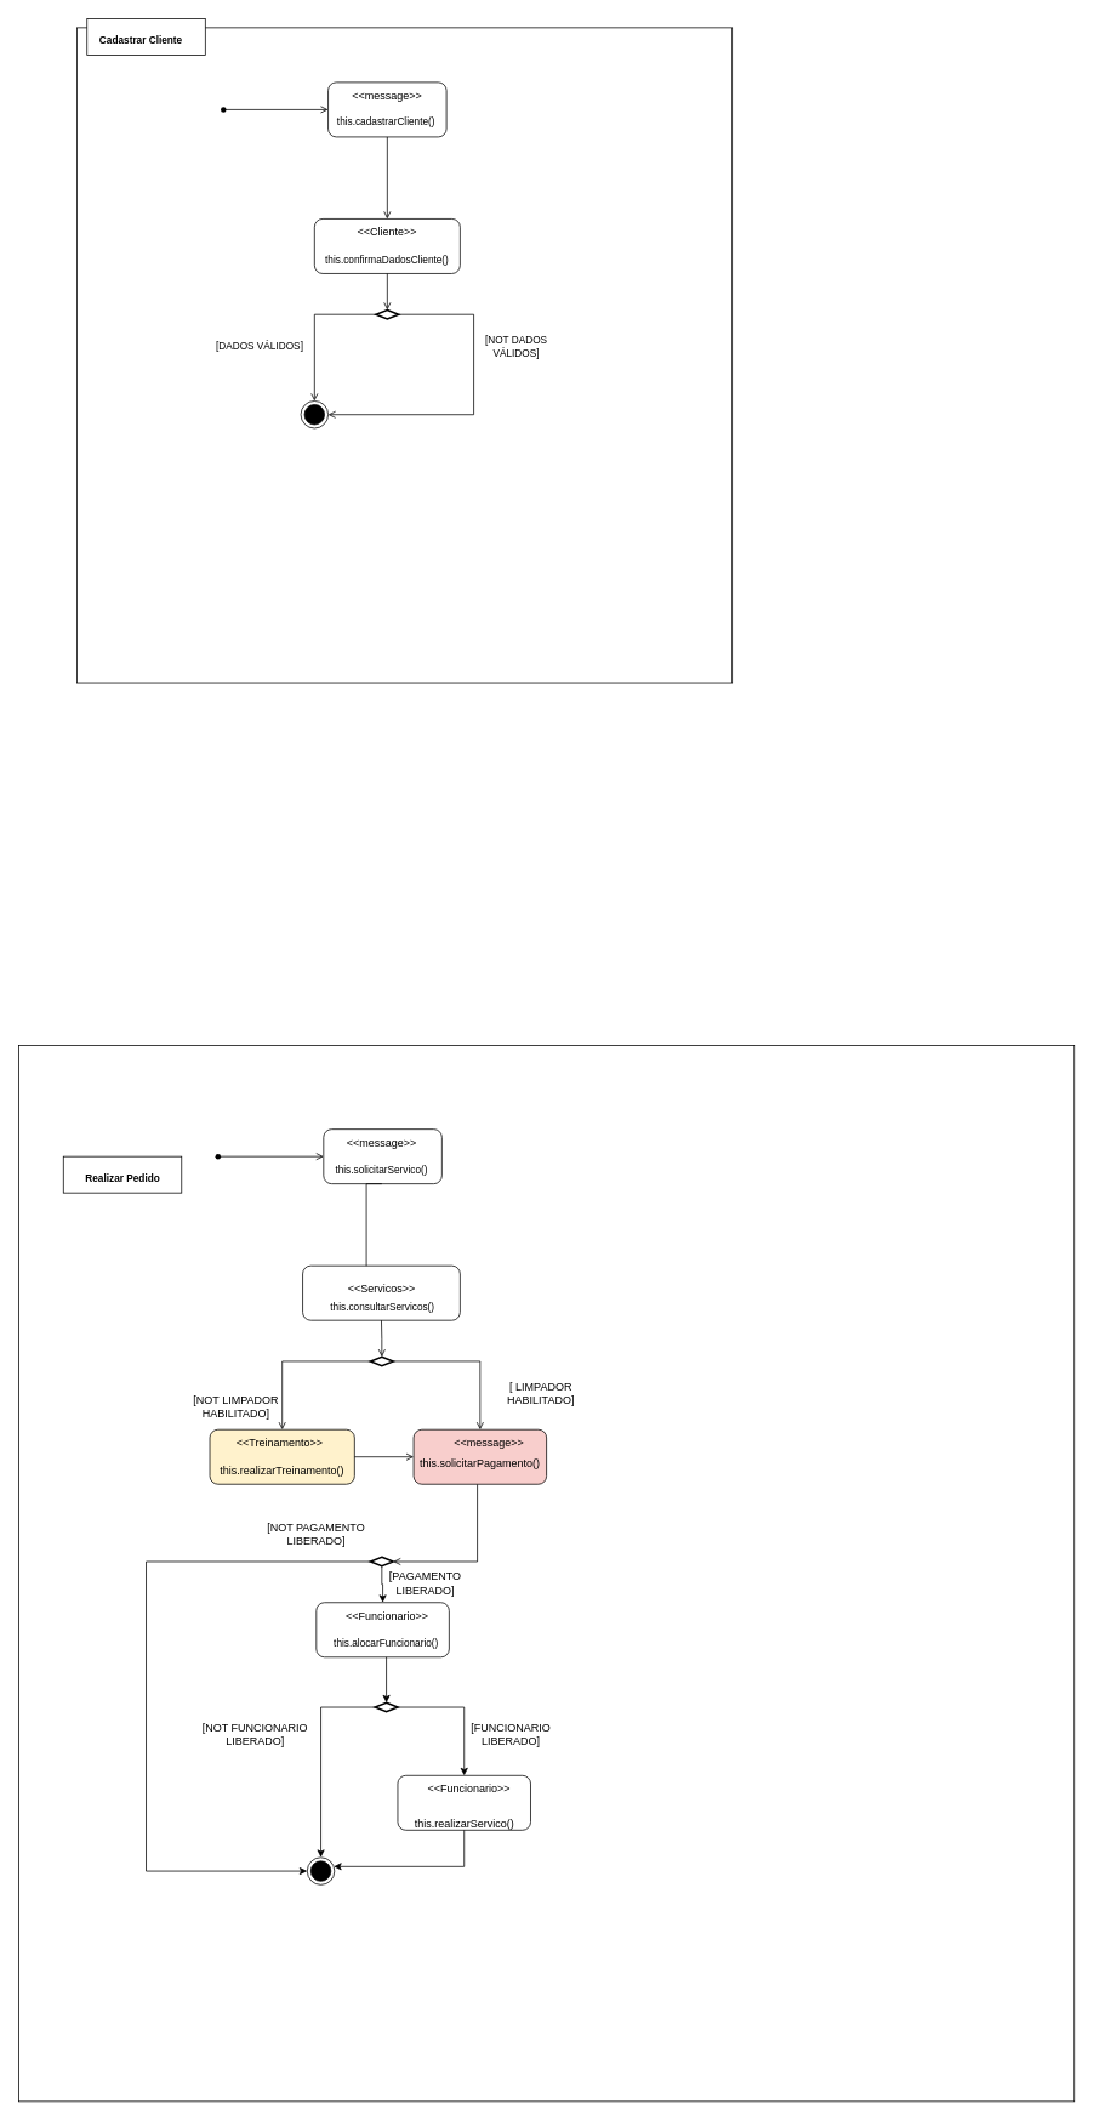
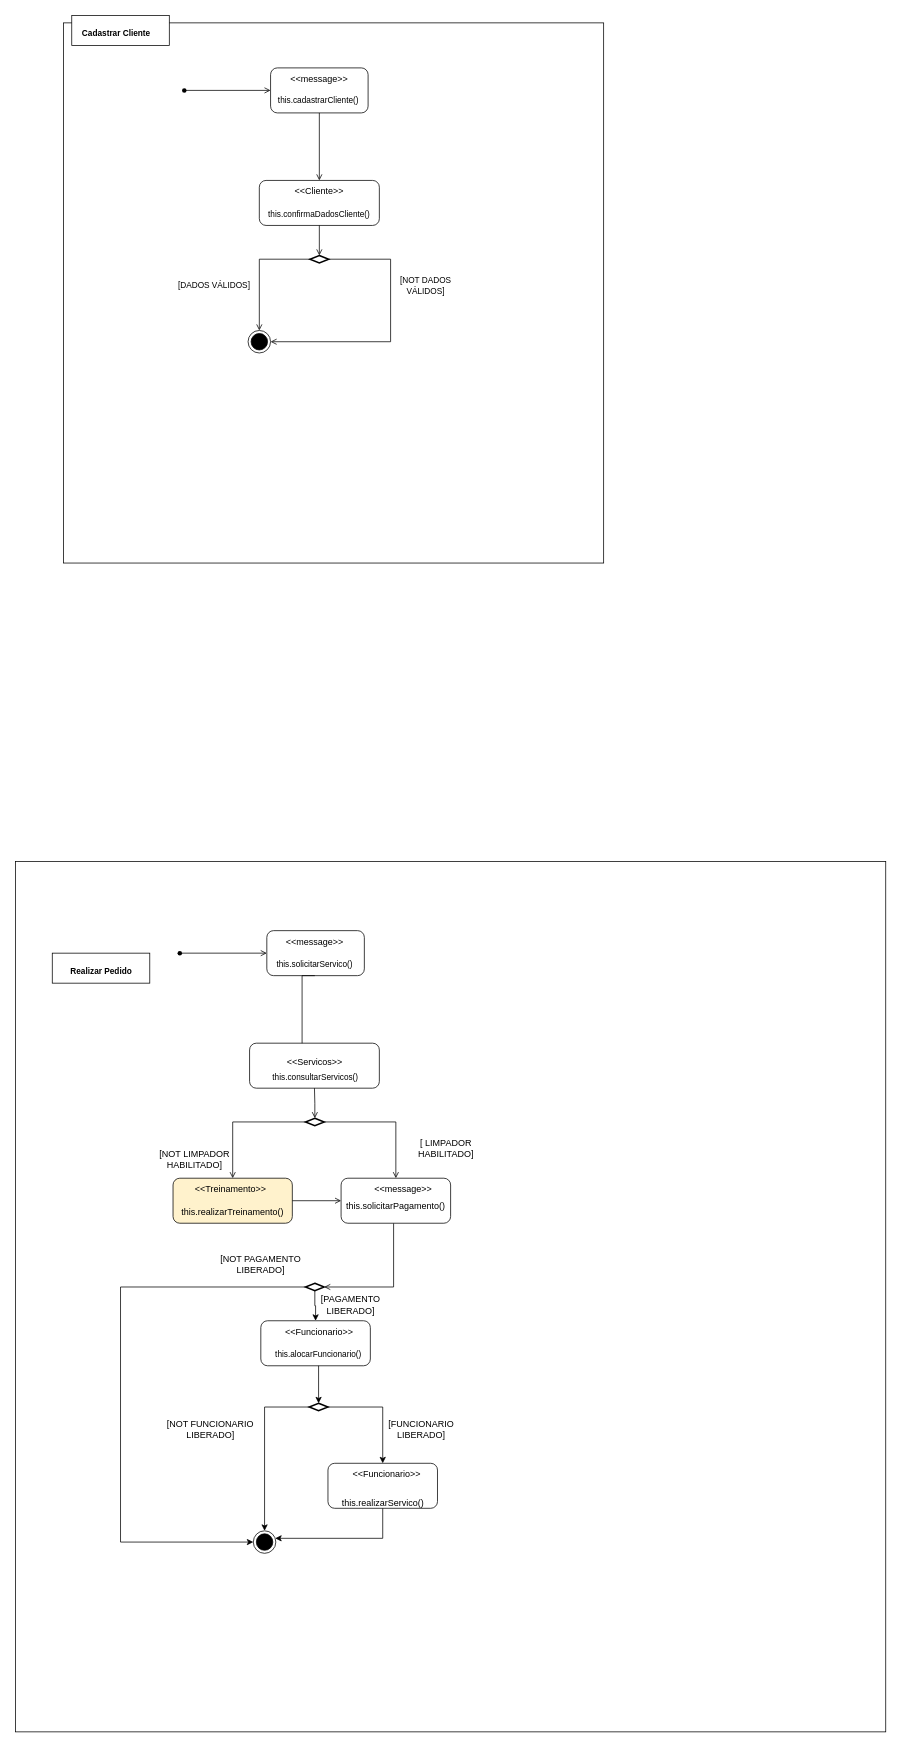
- <mxCell id="37" value="&lt;br&gt;this.solicitarPagamento()" style="rounded=1;whiteSpace=wrap;html=1;fillColor=#f8cecc;" parent="1" vertex="1"><mxGeometry x="454" y="1570" width="146" height="60" as="geometry" /></mxCell>
+ <mxCell id="37" value="&lt;br&gt;this.solicitarPagamento()" style="rounded=1;whiteSpace=wrap;html=1;" parent="1" vertex="1"><mxGeometry x="454" y="1570" width="146" height="60" as="geometry" /></mxCell>
